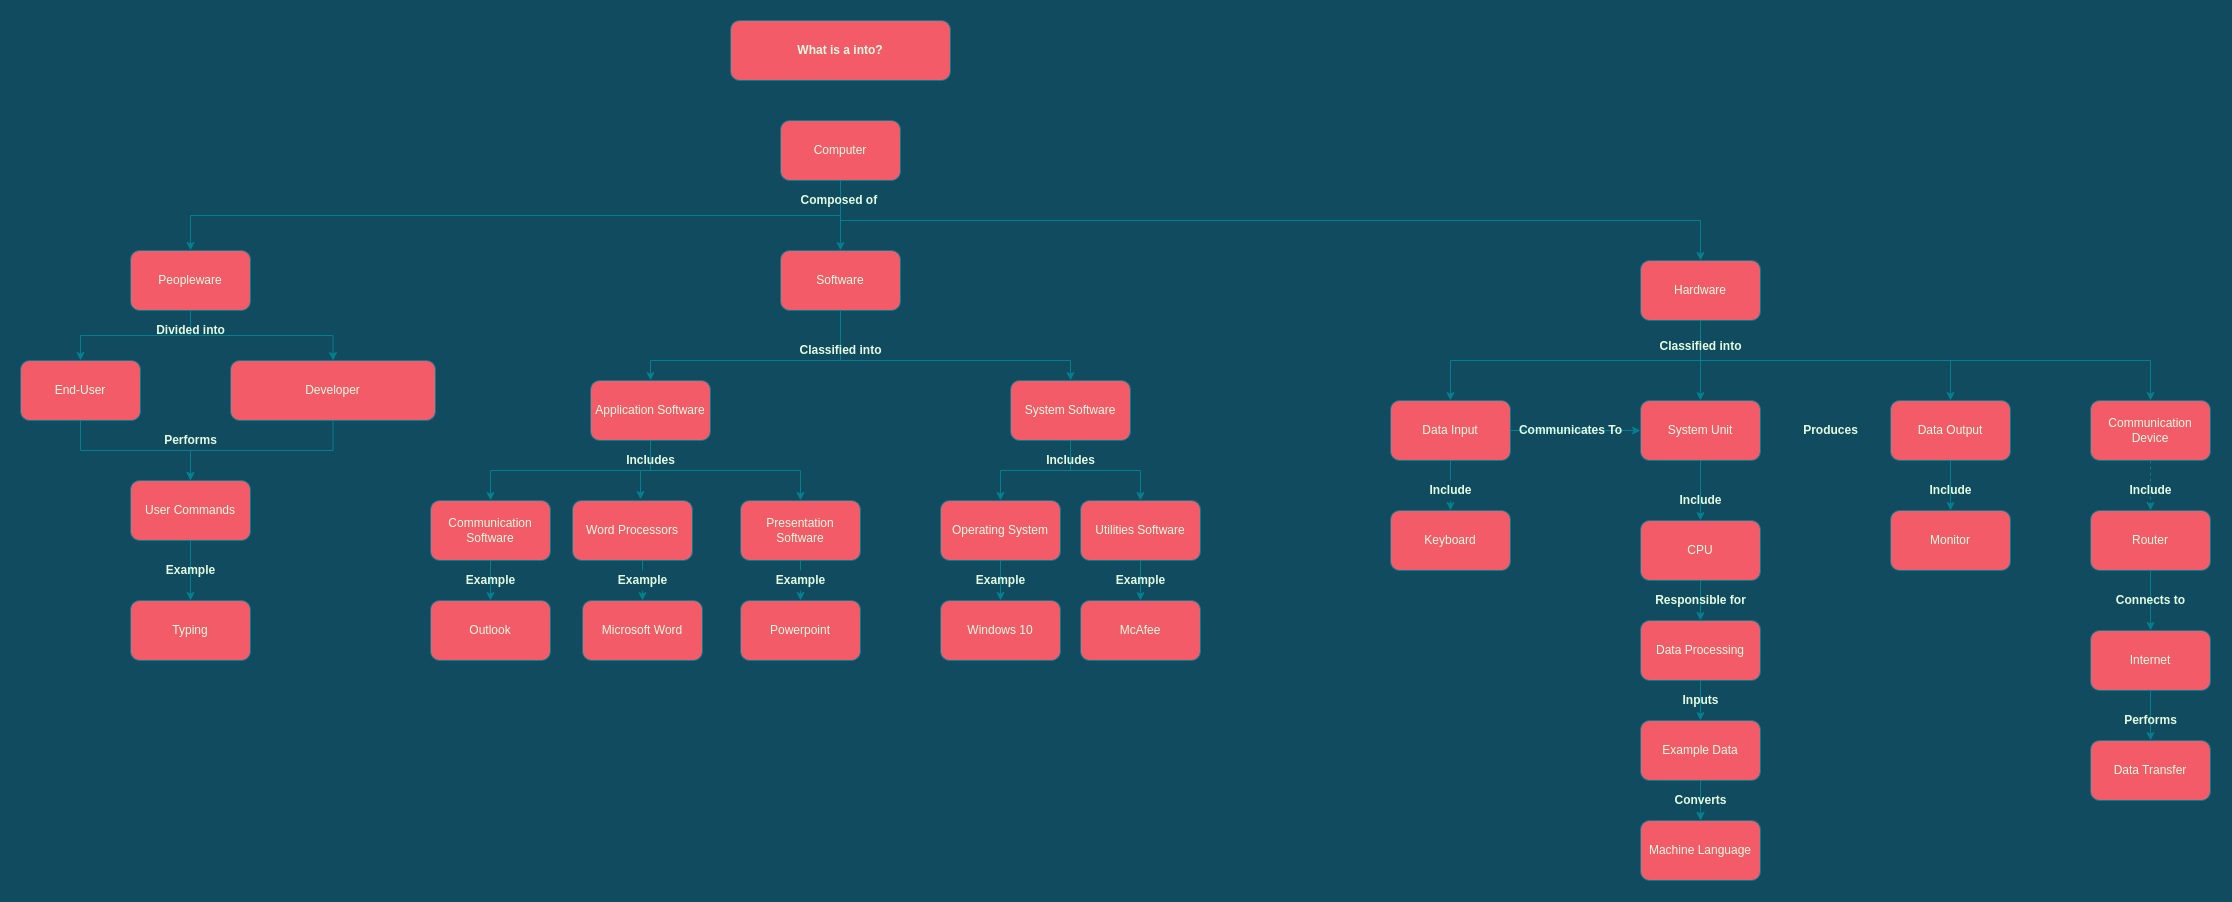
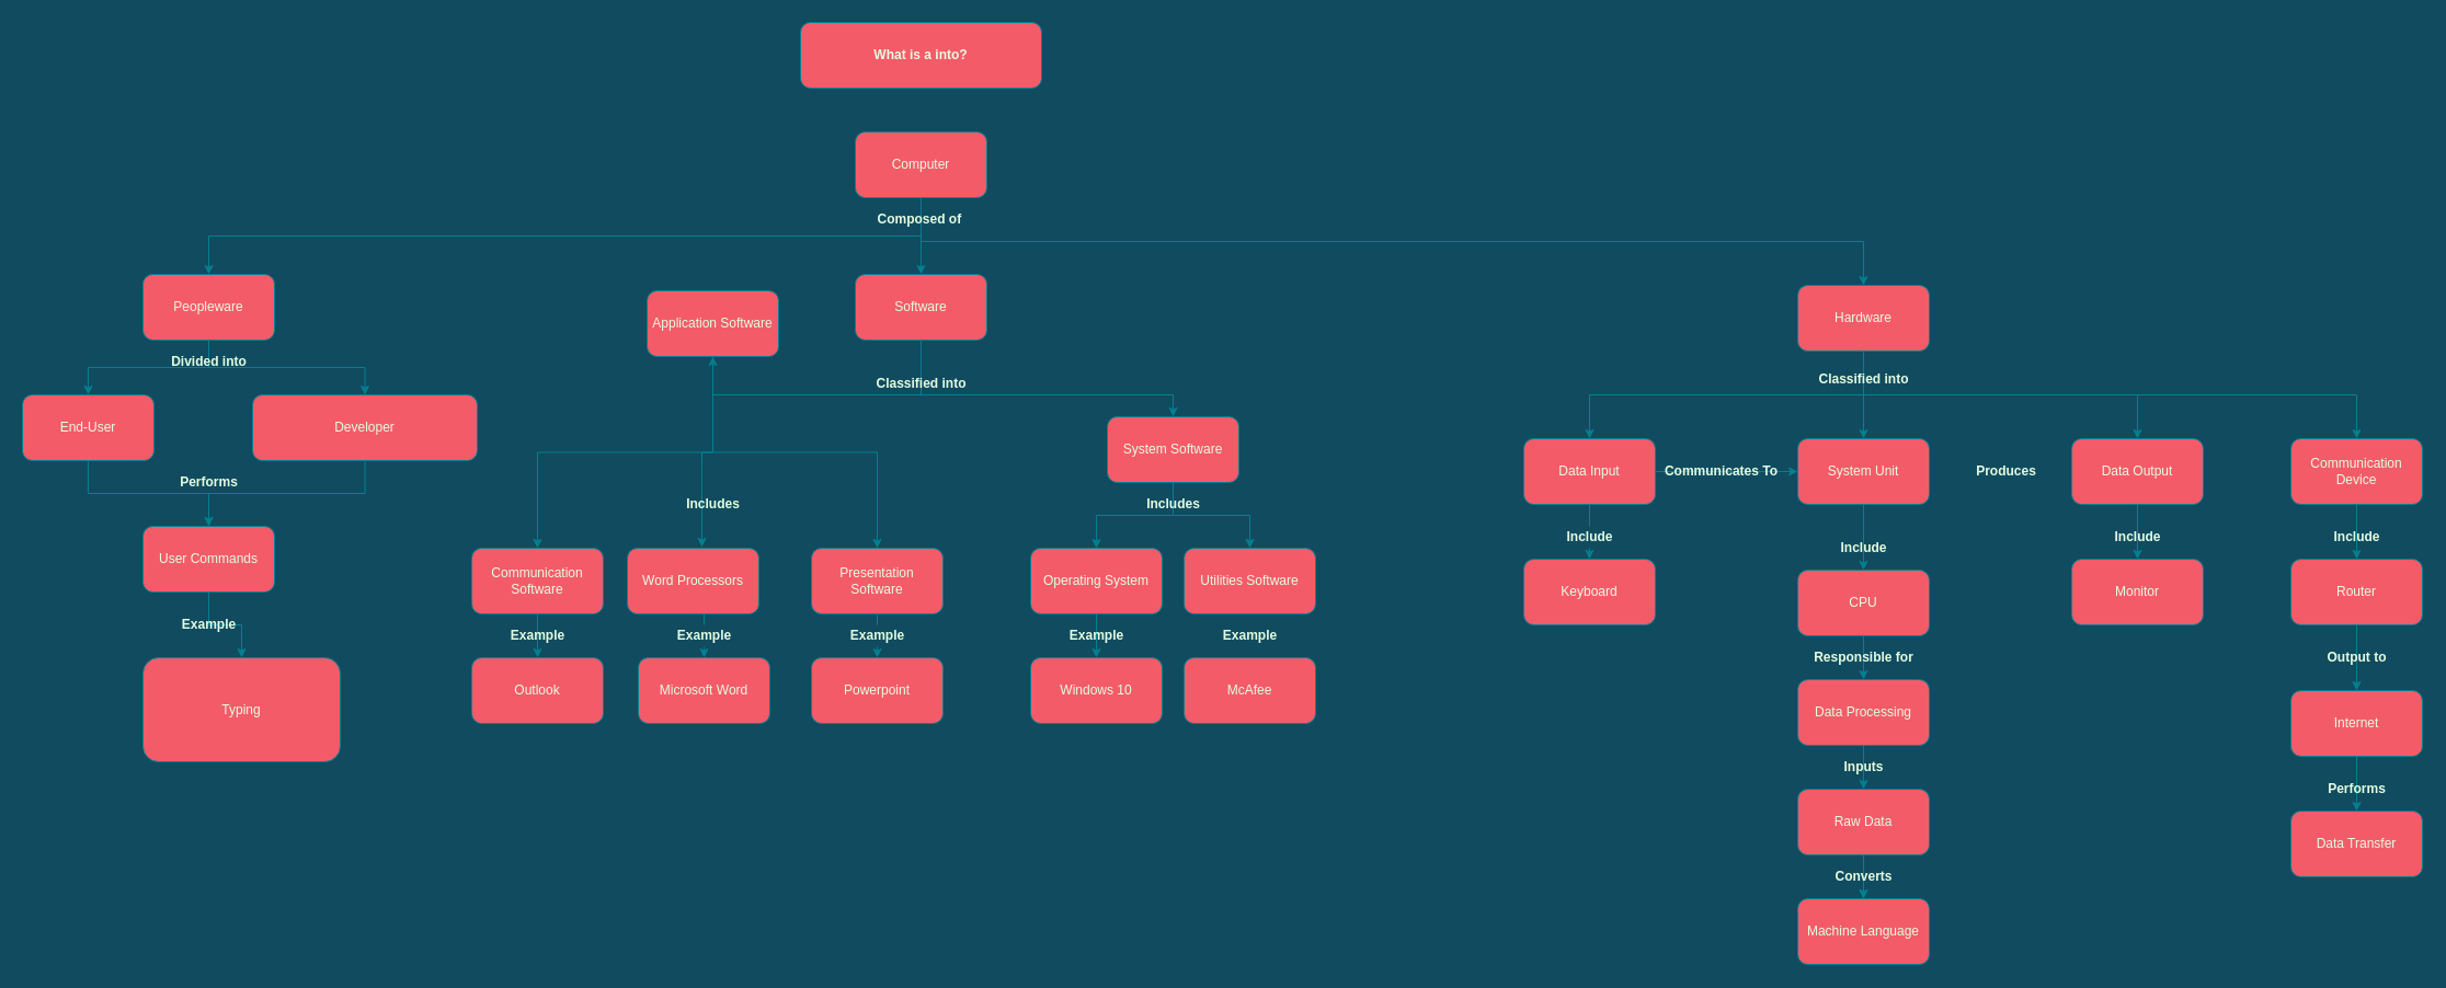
- <mxCell id="15" value="Application Software" style="rounded=1;whiteSpace=wrap;html=1;fillColor=#F45B69;strokeColor=#028090;fontColor=#E4FDE1;" vertex="1" parent="1"><mxGeometry x="590" y="380" width="120" height="60" as="geometry" /></mxCell>
+ <mxCell id="15" value="Application Software" style="rounded=1;whiteSpace=wrap;html=1;fillColor=#F45B69;strokeColor=#028090;fontColor=#E4FDE1;" vertex="1" parent="1"><mxGeometry x="590" y="265" width="120" height="60" as="geometry" /></mxCell>
- <mxCell id="10" style="edgeStyle=orthogonalEdgeStyle;rounded=0;orthogonalLoop=1;jettySize=auto;html=1;exitX=0.5;exitY=1;exitDx=0;exitDy=0;entryX=0.5;entryY=0;entryDx=0;entryDy=0;strokeColor=#028090;fontColor=#E4FDE1;labelBackgroundColor=#114B5F;dashed=1;" edge="1" parent="1" source="11" target="94"><mxGeometry relative="1" as="geometry" /></mxCell>
+ <mxCell id="10" style="edgeStyle=orthogonalEdgeStyle;rounded=0;orthogonalLoop=1;jettySize=auto;html=1;exitX=0.5;exitY=1;exitDx=0;exitDy=0;entryX=0.5;entryY=0;entryDx=0;entryDy=0;strokeColor=#028090;fontColor=#E4FDE1;labelBackgroundColor=#114B5F;" edge="1" parent="1" source="11" target="94"><mxGeometry relative="1" as="geometry" /></mxCell>
- <mxCell id="66" style="edgeStyle=orthogonalEdgeStyle;rounded=0;orthogonalLoop=1;jettySize=auto;html=1;exitX=0.5;exitY=1;exitDx=0;exitDy=0;entryX=0.5;entryY=0;entryDx=0;entryDy=0;strokeColor=#028090;fontColor=#E4FDE1;labelBackgroundColor=#114B5F;" edge="1" parent="1" source="67" target="77"><mxGeometry relative="1" as="geometry" /></mxCell>
- <mxCell id="96" value="Connects to" style="text;html=1;align=center;verticalAlign=middle;resizable=0;points=[];autosize=1;strokeColor=none;fontStyle=1;fontColor=#E4FDE1;" vertex="1" parent="1"><mxGeometry x="2110" y="590" width="80" height="20" as="geometry" /></mxCell>
+ <mxCell id="96" value="Output to" style="text;html=1;align=center;verticalAlign=middle;resizable=0;points=[];autosize=1;strokeColor=none;fontStyle=1;fontColor=#E4FDE1;" vertex="1" parent="1"><mxGeometry x="2110" y="590" width="80" height="20" as="geometry" /></mxCell>
- <mxCell id="61" value="Typing" style="rounded=1;whiteSpace=wrap;html=1;fillColor=#F45B69;strokeColor=#028090;fontColor=#E4FDE1;" vertex="1" parent="1"><mxGeometry x="130" y="600" width="120" height="60" as="geometry" /></mxCell>
+ <mxCell id="61" value="Typing" style="rounded=1;whiteSpace=wrap;html=1;fillColor=#F45B69;strokeColor=#028090;fontColor=#E4FDE1;" vertex="1" parent="1"><mxGeometry x="130" y="600" width="180" height="95" as="geometry" /></mxCell>
- <mxCell id="20" value="Example Data" style="rounded=1;whiteSpace=wrap;html=1;fillColor=#F45B69;strokeColor=#028090;fontColor=#E4FDE1;" vertex="1" parent="1"><mxGeometry x="1640" y="720" width="120" height="60" as="geometry" /></mxCell>
+ <mxCell id="20" value="Raw Data" style="rounded=1;whiteSpace=wrap;html=1;fillColor=#F45B69;strokeColor=#028090;fontColor=#E4FDE1;" vertex="1" parent="1"><mxGeometry x="1640" y="720" width="120" height="60" as="geometry" /></mxCell>
